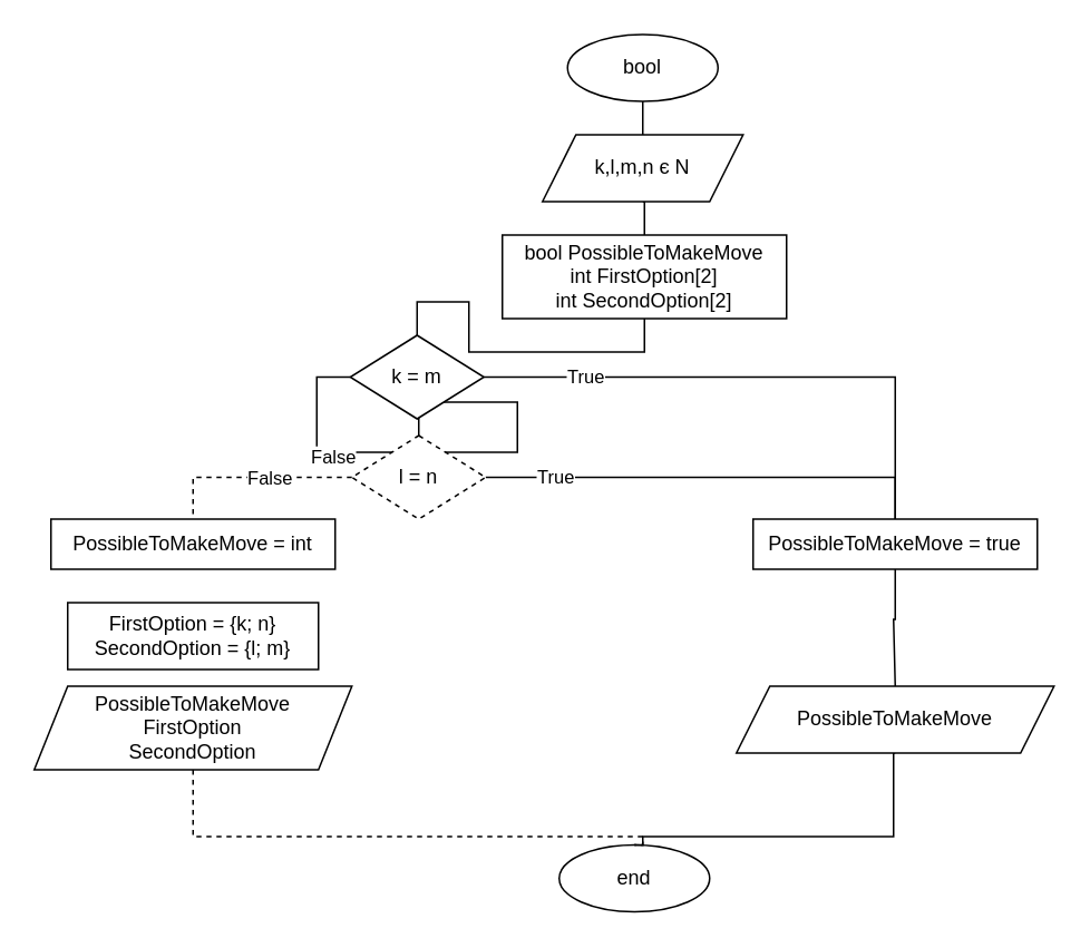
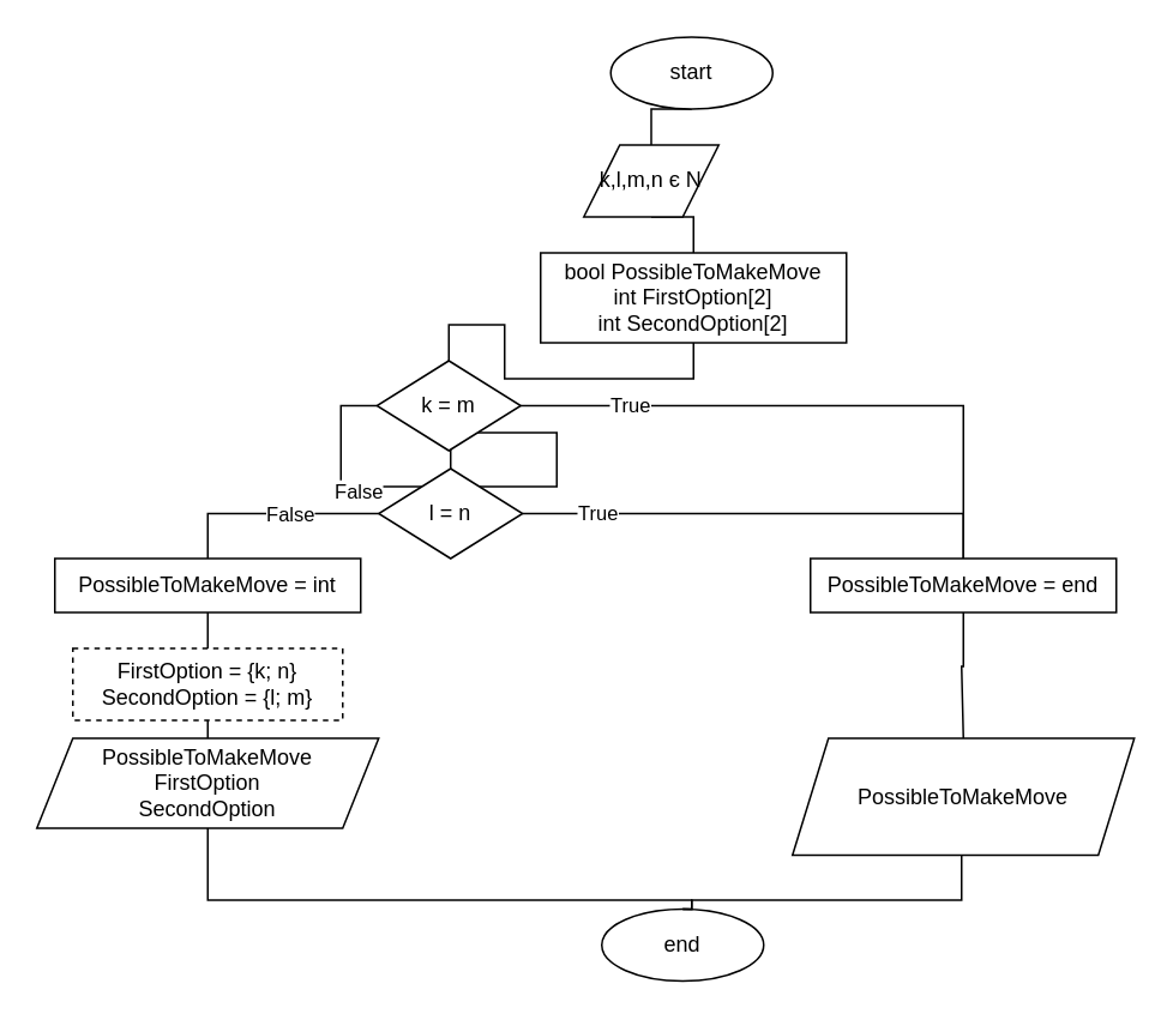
- <mxCell id="3" value="bool" style="ellipse;whiteSpace=wrap;html=1;" parent="1" vertex="1"><mxGeometry x="339" y="20" width="90" height="40" as="geometry" /></mxCell>
+ <mxCell id="3" value="start" style="ellipse;whiteSpace=wrap;html=1;" parent="1" vertex="1"><mxGeometry x="339" y="20" width="90" height="40" as="geometry" /></mxCell>
- <mxCell id="6" value="k,l,m,n є N" style="shape=parallelogram;perimeter=parallelogramPerimeter;whiteSpace=wrap;html=1;fixedSize=1;" parent="1" vertex="1"><mxGeometry x="324" y="80" width="120" height="40" as="geometry" /></mxCell>
+ <mxCell id="6" value="k,l,m,n є N" style="shape=parallelogram;perimeter=parallelogramPerimeter;whiteSpace=wrap;html=1;fixedSize=1;" parent="1" vertex="1"><mxGeometry x="324" y="80" width="75" height="40" as="geometry" /></mxCell>
- <mxCell id="18" style="edgeStyle=orthogonalEdgeStyle;rounded=0;orthogonalLoop=1;jettySize=auto;html=1;exitX=0;exitY=0.5;exitDx=0;exitDy=0;endArrow=none;endFill=0;entryX=0.5;entryY=0;entryDx=0;entryDy=0;dashed=1;" parent="1" source="20" target="22" edge="1"><mxGeometry relative="1" as="geometry"><mxPoint x="140" y="340" as="targetPoint" /></mxGeometry></mxCell>
+ <mxCell id="18" style="edgeStyle=orthogonalEdgeStyle;rounded=0;orthogonalLoop=1;jettySize=auto;html=1;exitX=0;exitY=0.5;exitDx=0;exitDy=0;endArrow=none;endFill=0;entryX=0.5;entryY=0;entryDx=0;entryDy=0;" parent="1" source="20" target="22" edge="1"><mxGeometry relative="1" as="geometry"><mxPoint x="140" y="340" as="targetPoint" /></mxGeometry></mxCell>
- <mxCell id="20" value="l = n" style="rhombus;whiteSpace=wrap;html=1;dashed=1;" parent="1" vertex="1"><mxGeometry x="210" y="260" width="80" height="50" as="geometry" /></mxCell>
+ <mxCell id="20" value="l = n" style="rhombus;whiteSpace=wrap;html=1;" parent="1" vertex="1"><mxGeometry x="210" y="260" width="80" height="50" as="geometry" /></mxCell>
- <mxCell id="15" value="&lt;span&gt;PossibleToMakeMove = true&lt;/span&gt;" style="rounded=0;whiteSpace=wrap;html=1;" parent="1" vertex="1"><mxGeometry x="450" y="310" width="170" height="30" as="geometry" /></mxCell>
+ <mxCell id="15" value="&lt;span&gt;PossibleToMakeMove = end&lt;/span&gt;" style="rounded=0;whiteSpace=wrap;html=1;" parent="1" vertex="1"><mxGeometry x="450" y="310" width="170" height="30" as="geometry" /></mxCell>
+ <mxCell id="21" style="edgeStyle=orthogonalEdgeStyle;rounded=0;orthogonalLoop=1;jettySize=auto;html=1;exitX=0.5;exitY=1;exitDx=0;exitDy=0;endArrow=none;endFill=0;entryX=0.5;entryY=0;entryDx=0;entryDy=0;" parent="1" source="22" target="26" edge="1"><mxGeometry relative="1" as="geometry"><mxPoint x="145" y="410" as="targetPoint" /></mxGeometry></mxCell>
- <mxCell id="26" value="&lt;span&gt;FirstOption = {k; n}&lt;/span&gt;&lt;br&gt;&lt;span&gt;SecondOption = {l; m}&lt;/span&gt;" style="rounded=0;whiteSpace=wrap;html=1;" parent="1" vertex="1"><mxGeometry x="40" y="360" width="150" height="40" as="geometry" /></mxCell>
+ <mxCell id="26" value="&lt;span&gt;FirstOption = {k; n}&lt;/span&gt;&lt;br&gt;&lt;span&gt;SecondOption = {l; m}&lt;/span&gt;" style="rounded=0;whiteSpace=wrap;html=1;dashed=1;" parent="1" vertex="1"><mxGeometry x="40" y="360" width="150" height="40" as="geometry" /></mxCell>
+ <mxCell id="25" style="edgeStyle=orthogonalEdgeStyle;rounded=0;orthogonalLoop=1;jettySize=auto;html=1;exitX=0.5;exitY=1;exitDx=0;exitDy=0;endArrow=none;endFill=0;entryX=0.5;entryY=0;entryDx=0;entryDy=0;" parent="1" source="26" target="28" edge="1"><mxGeometry relative="1" as="geometry"><mxPoint x="115.333" y="420" as="targetPoint" /></mxGeometry></mxCell>
- <mxCell id="24" value="PossibleToMakeMove" style="shape=parallelogram;perimeter=parallelogramPerimeter;whiteSpace=wrap;html=1;fixedSize=1;" parent="1" vertex="1"><mxGeometry x="440" y="410" width="190" height="40" as="geometry" /></mxCell>
+ <mxCell id="24" value="PossibleToMakeMove" style="shape=parallelogram;perimeter=parallelogramPerimeter;whiteSpace=wrap;html=1;fixedSize=1;" parent="1" vertex="1"><mxGeometry x="440" y="410" width="190" height="65" as="geometry" /></mxCell>
- <mxCell id="27" style="edgeStyle=orthogonalEdgeStyle;rounded=0;orthogonalLoop=1;jettySize=auto;html=1;exitX=0.5;exitY=1;exitDx=0;exitDy=0;entryX=0.5;entryY=0;entryDx=0;entryDy=0;endArrow=none;endFill=0;dashed=1;" parent="1" source="28" target="4" edge="1"><mxGeometry relative="1" as="geometry"><Array as="points"><mxPoint x="115" y="500" /><mxPoint x="384" y="500" /></Array></mxGeometry></mxCell>
+ <mxCell id="27" style="edgeStyle=orthogonalEdgeStyle;rounded=0;orthogonalLoop=1;jettySize=auto;html=1;exitX=0.5;exitY=1;exitDx=0;exitDy=0;entryX=0.5;entryY=0;entryDx=0;entryDy=0;endArrow=none;endFill=0;" parent="1" source="28" target="4" edge="1"><mxGeometry relative="1" as="geometry"><Array as="points"><mxPoint x="115" y="500" /><mxPoint x="384" y="500" /></Array></mxGeometry></mxCell>
